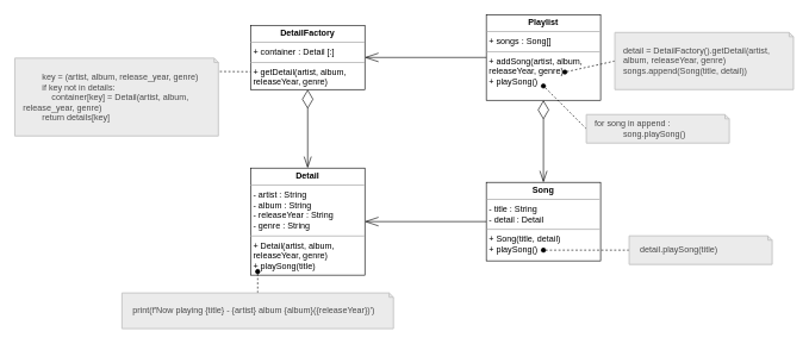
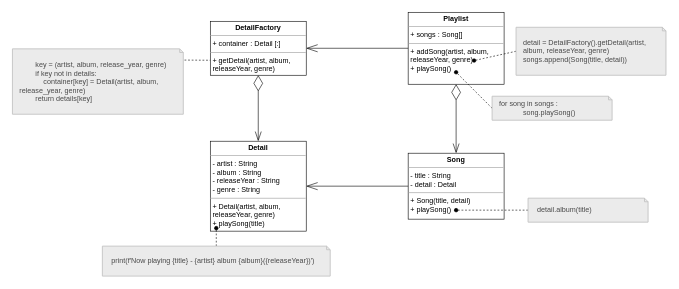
- <mxCell id="11" value="&lt;font color=&quot;#494949&quot;&gt;&lt;div&gt;for song in append :&lt;/div&gt;&lt;div&gt;&amp;nbsp; &amp;nbsp; &amp;nbsp; &amp;nbsp; &amp;nbsp; &amp;nbsp; song.playSong()&lt;/div&gt;&lt;/font&gt;" style="shape=note;size=6;align=left;spacingLeft=10;html=1;whiteSpace=wrap;strokeWidth=1.5;strokeColor=#C3C3C3;gradientColor=none;fillColor=#EBEBEB;" parent="1" vertex="1"><mxGeometry x="820" y="160" width="200.16" height="40" as="geometry" /></mxCell>
+ <mxCell id="11" value="&lt;font color=&quot;#494949&quot;&gt;&lt;div&gt;for song in songs :&lt;/div&gt;&lt;div&gt;&amp;nbsp; &amp;nbsp; &amp;nbsp; &amp;nbsp; &amp;nbsp; &amp;nbsp; song.playSong()&lt;/div&gt;&lt;/font&gt;" style="shape=note;size=6;align=left;spacingLeft=10;html=1;whiteSpace=wrap;strokeWidth=1.5;strokeColor=#C3C3C3;gradientColor=none;fillColor=#EBEBEB;" parent="1" vertex="1"><mxGeometry x="820" y="160" width="200.16" height="40" as="geometry" /></mxCell>
- <mxCell id="13" value="&lt;font color=&quot;#494949&quot;&gt;&amp;nbsp;detail.playSong(title)&lt;br&gt;&lt;/font&gt;" style="shape=note;size=6;align=left;spacingLeft=10;html=1;whiteSpace=wrap;strokeWidth=1.5;strokeColor=#C3C3C3;gradientColor=none;fillColor=#EBEBEB;" parent="1" vertex="1"><mxGeometry x="880" y="330" width="200.16" height="40" as="geometry" /></mxCell>
+ <mxCell id="13" value="&lt;font color=&quot;#494949&quot;&gt;&amp;nbsp;detail.album(title)&lt;br&gt;&lt;/font&gt;" style="shape=note;size=6;align=left;spacingLeft=10;html=1;whiteSpace=wrap;strokeWidth=1.5;strokeColor=#C3C3C3;gradientColor=none;fillColor=#EBEBEB;" parent="1" vertex="1"><mxGeometry x="880" y="330" width="200.16" height="40" as="geometry" /></mxCell>
